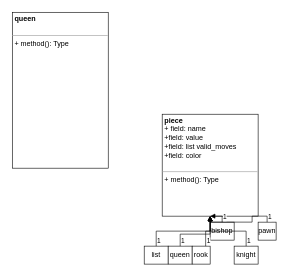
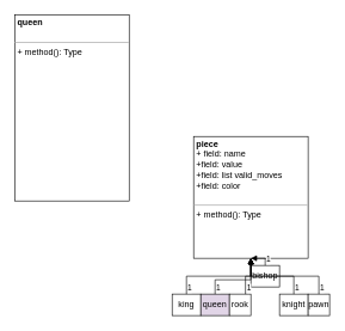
- <mxCell id="9" value="pawn" style="html=1;whiteSpace=wrap;" vertex="1" parent="1"><mxGeometry x="430" y="370" width="30" height="30" as="geometry" /></mxCell>
+ <mxCell id="9" value="pawn" style="html=1;whiteSpace=wrap;" vertex="1" parent="1"><mxGeometry x="430" y="410" width="30" height="30" as="geometry" /></mxCell>
- <mxCell id="4" value="list" style="html=1;whiteSpace=wrap;" vertex="1" parent="1"><mxGeometry x="240" y="410" width="40" height="30" as="geometry" /></mxCell>
+ <mxCell id="4" value="king" style="html=1;whiteSpace=wrap;" vertex="1" parent="1"><mxGeometry x="240" y="410" width="40" height="30" as="geometry" /></mxCell>
- <mxCell id="5" value="queen&lt;br&gt;" style="html=1;whiteSpace=wrap;" vertex="1" parent="1"><mxGeometry x="280" y="410" width="40" height="30" as="geometry" /></mxCell>
+ <mxCell id="5" value="queen&lt;br&gt;" style="html=1;whiteSpace=wrap;fillColor=#e1d5e7;" vertex="1" parent="1"><mxGeometry x="280" y="410" width="40" height="30" as="geometry" /></mxCell>
